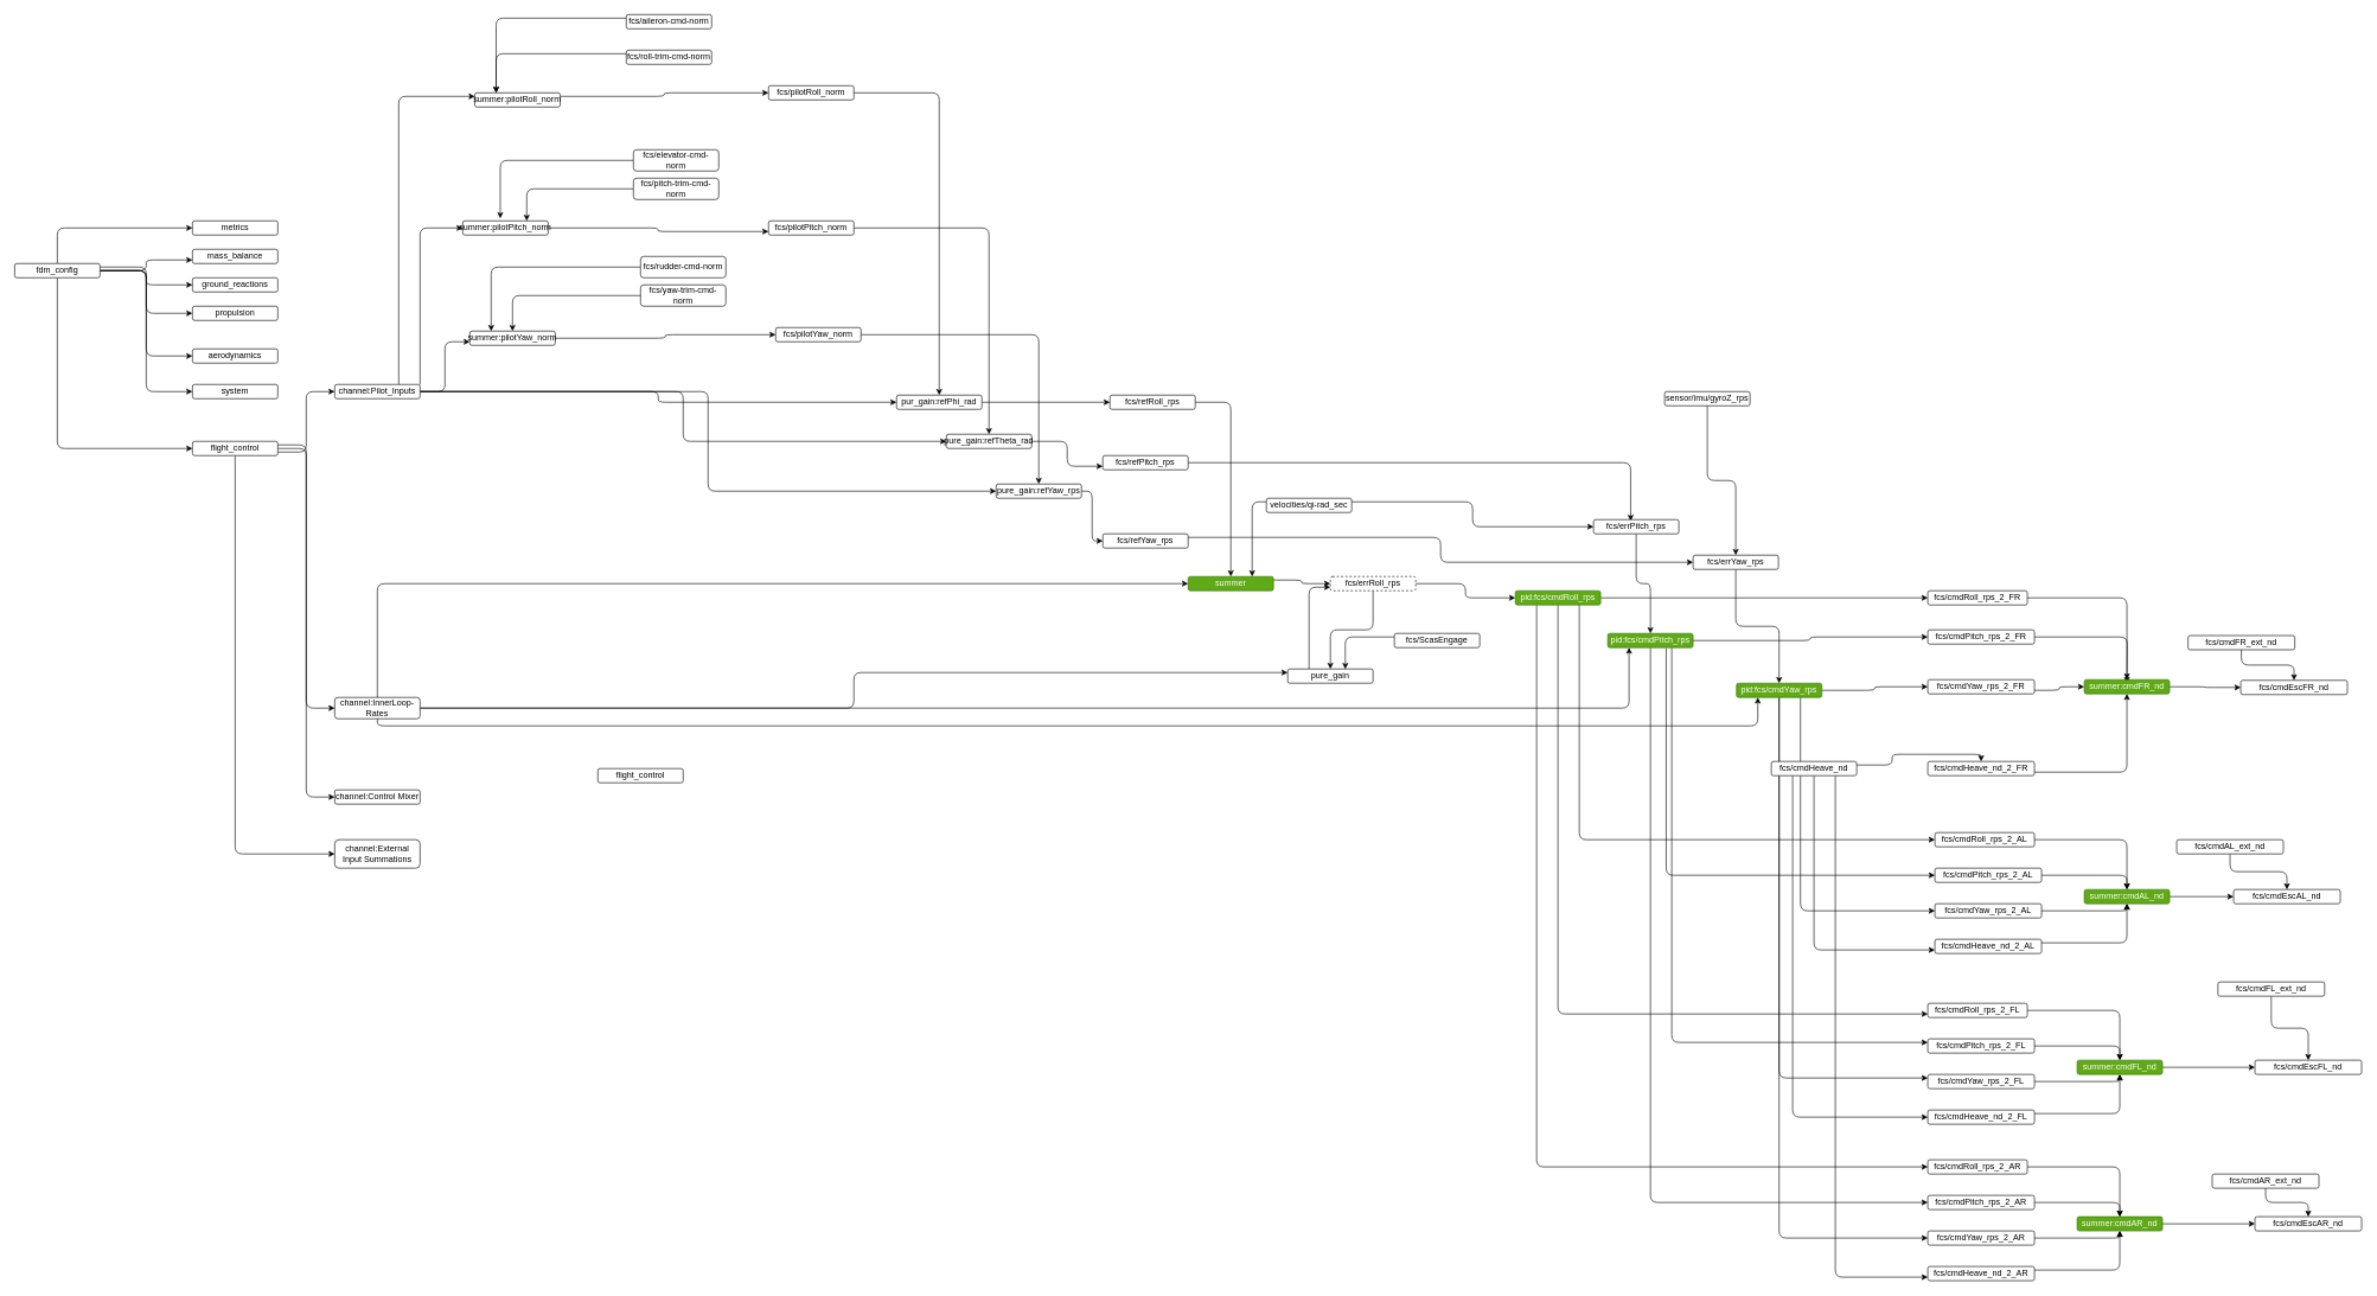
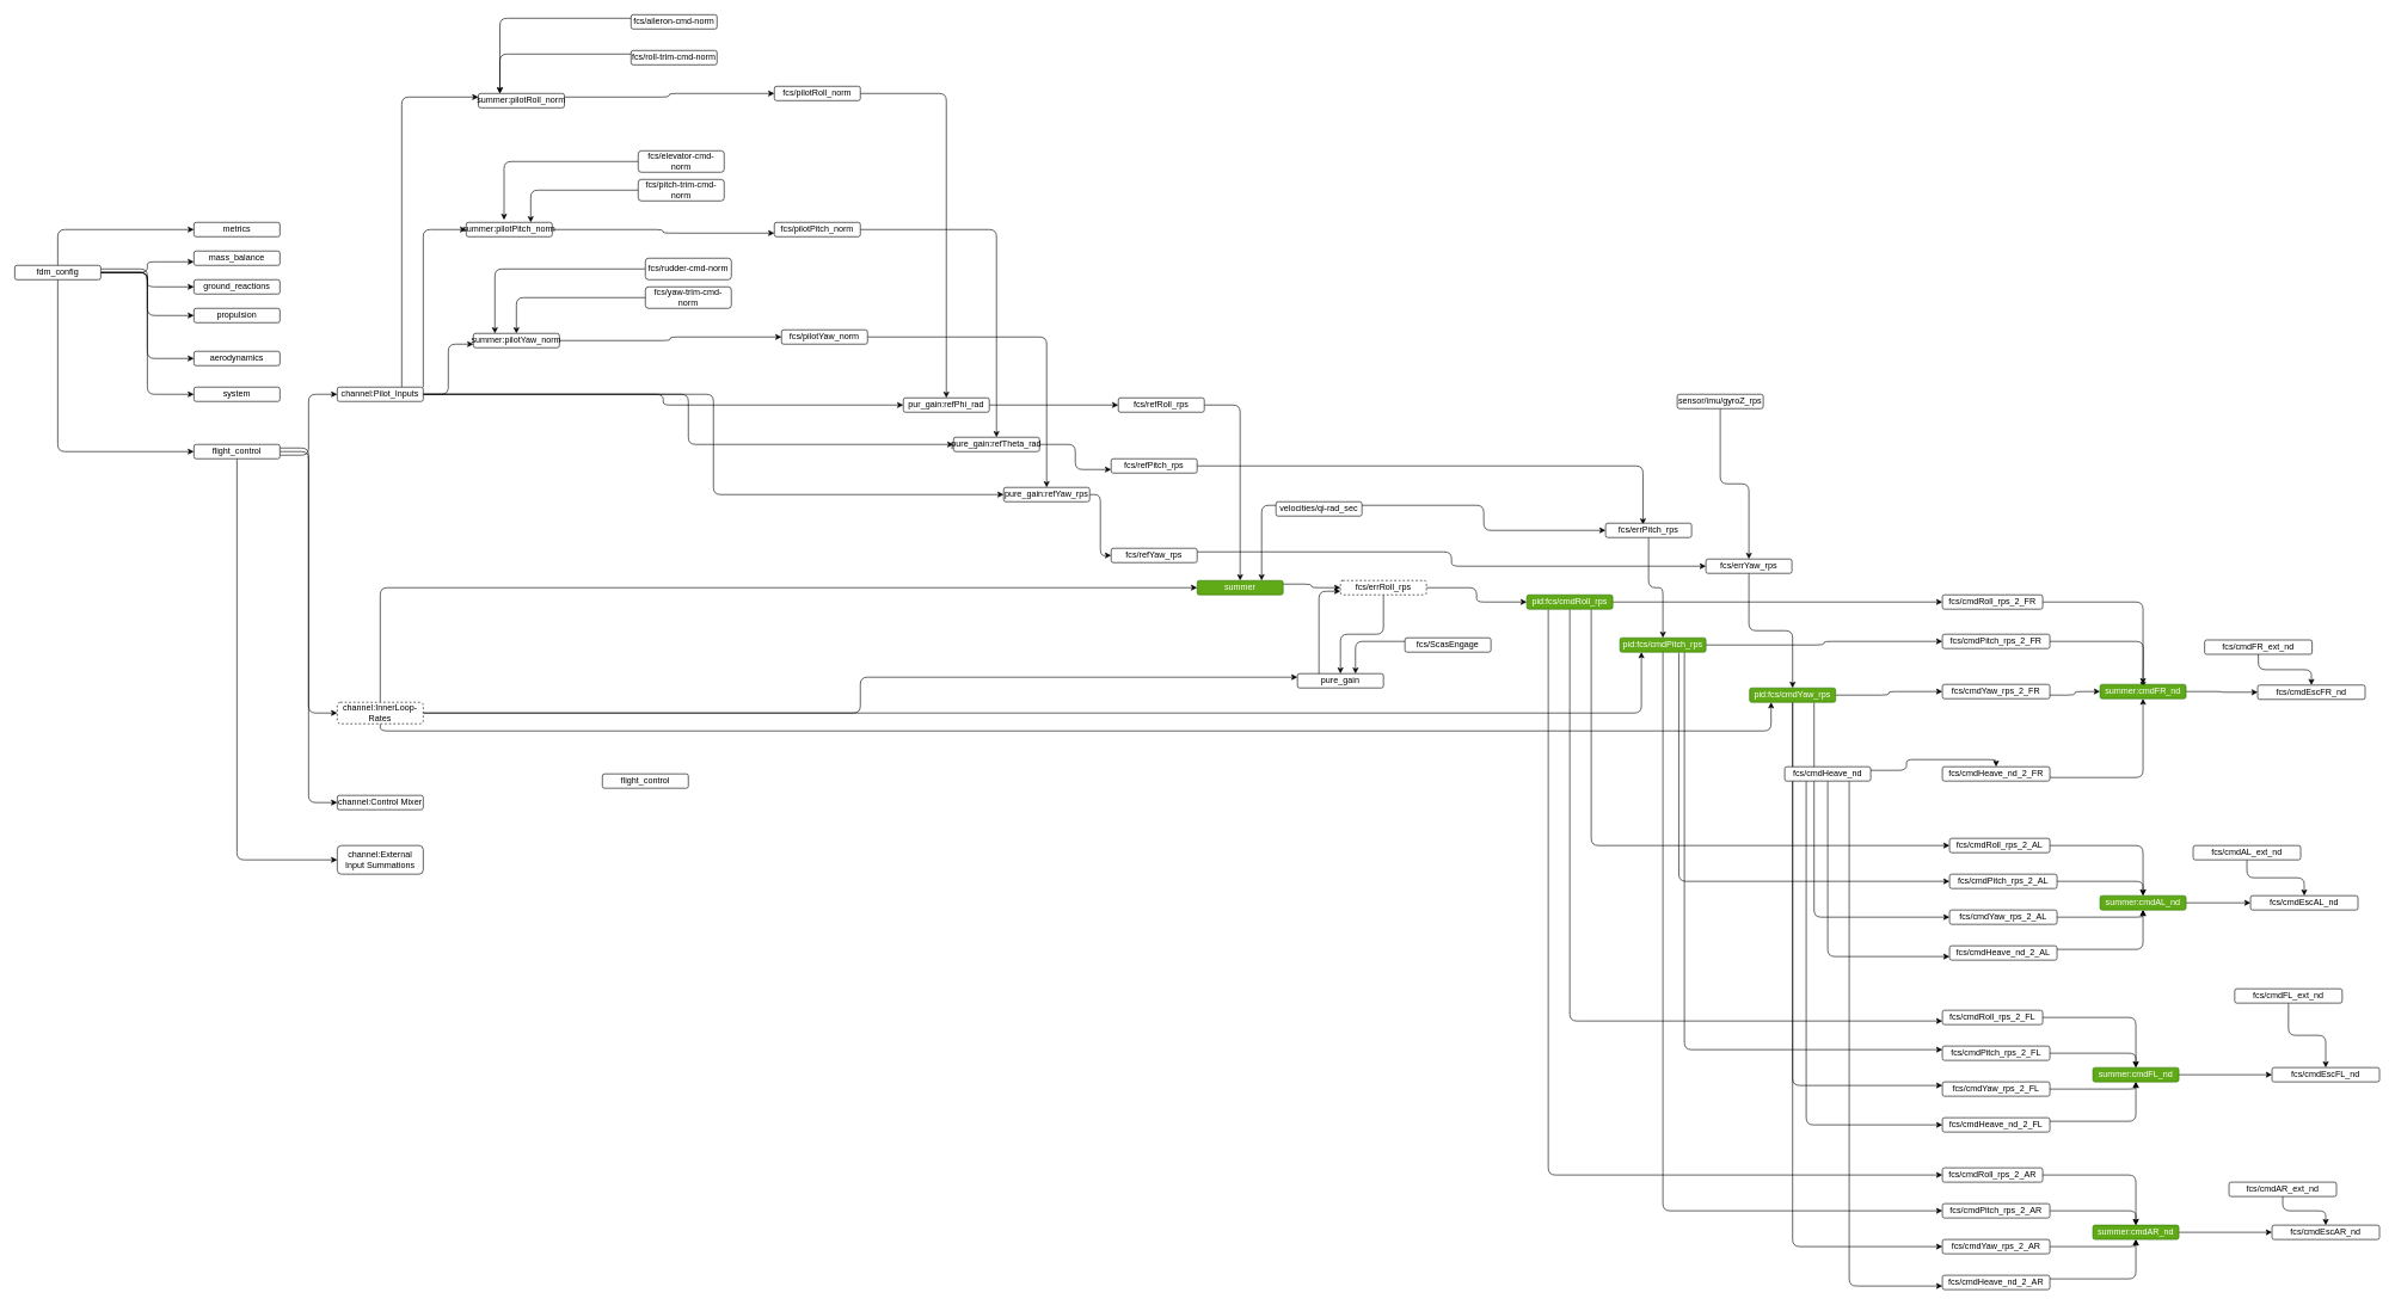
- <mxCell id="65" value="fcs/refYaw_rps" style="rounded=1;whiteSpace=wrap;html=1;" vertex="1" parent="1"><mxGeometry x="1550" y="750" width="120" height="20" as="geometry" /></mxCell>
+ <mxCell id="65" value="fcs/refYaw_rps" style="rounded=1;whiteSpace=wrap;html=1;" vertex="1" parent="1"><mxGeometry x="1550" y="765" width="120" height="20" as="geometry" /></mxCell>
- <mxCell id="55" value="channel:InnerLoop-Rates" style="rounded=1;whiteSpace=wrap;html=1;" vertex="1" parent="1"><mxGeometry x="470" y="980" width="120" height="30" as="geometry" /></mxCell>
+ <mxCell id="55" value="channel:InnerLoop-Rates" style="rounded=1;whiteSpace=wrap;html=1;dashed=1;" vertex="1" parent="1"><mxGeometry x="470" y="980" width="120" height="30" as="geometry" /></mxCell>
